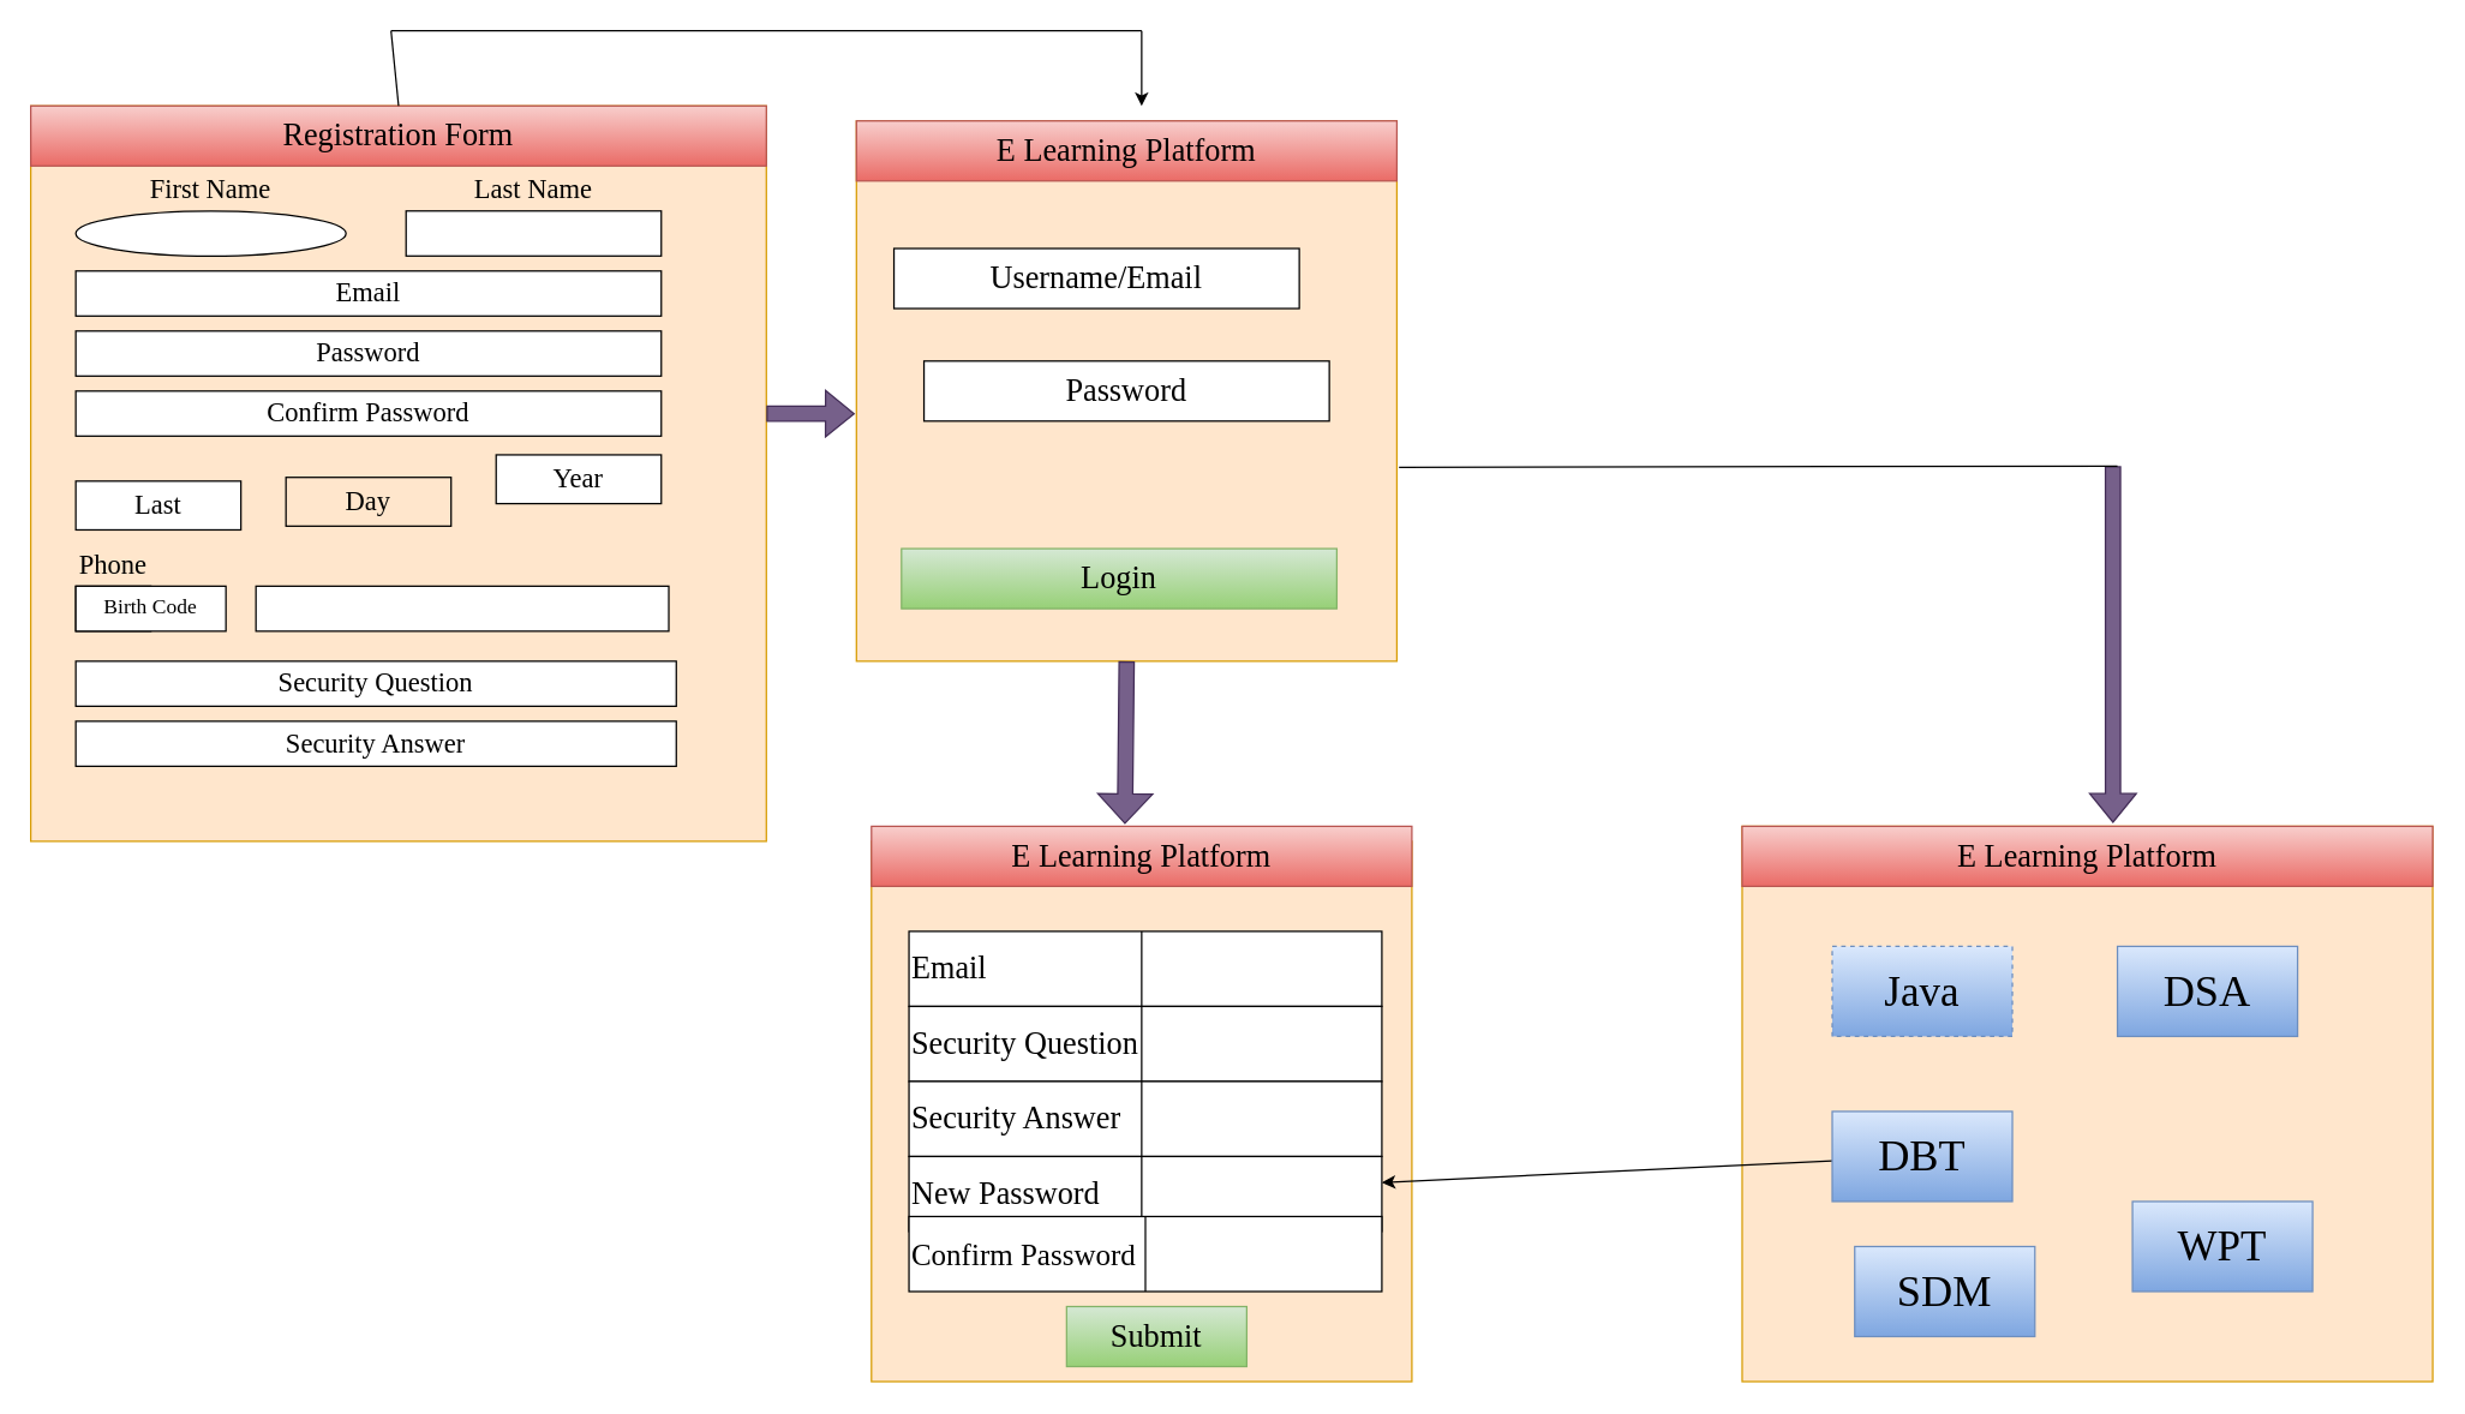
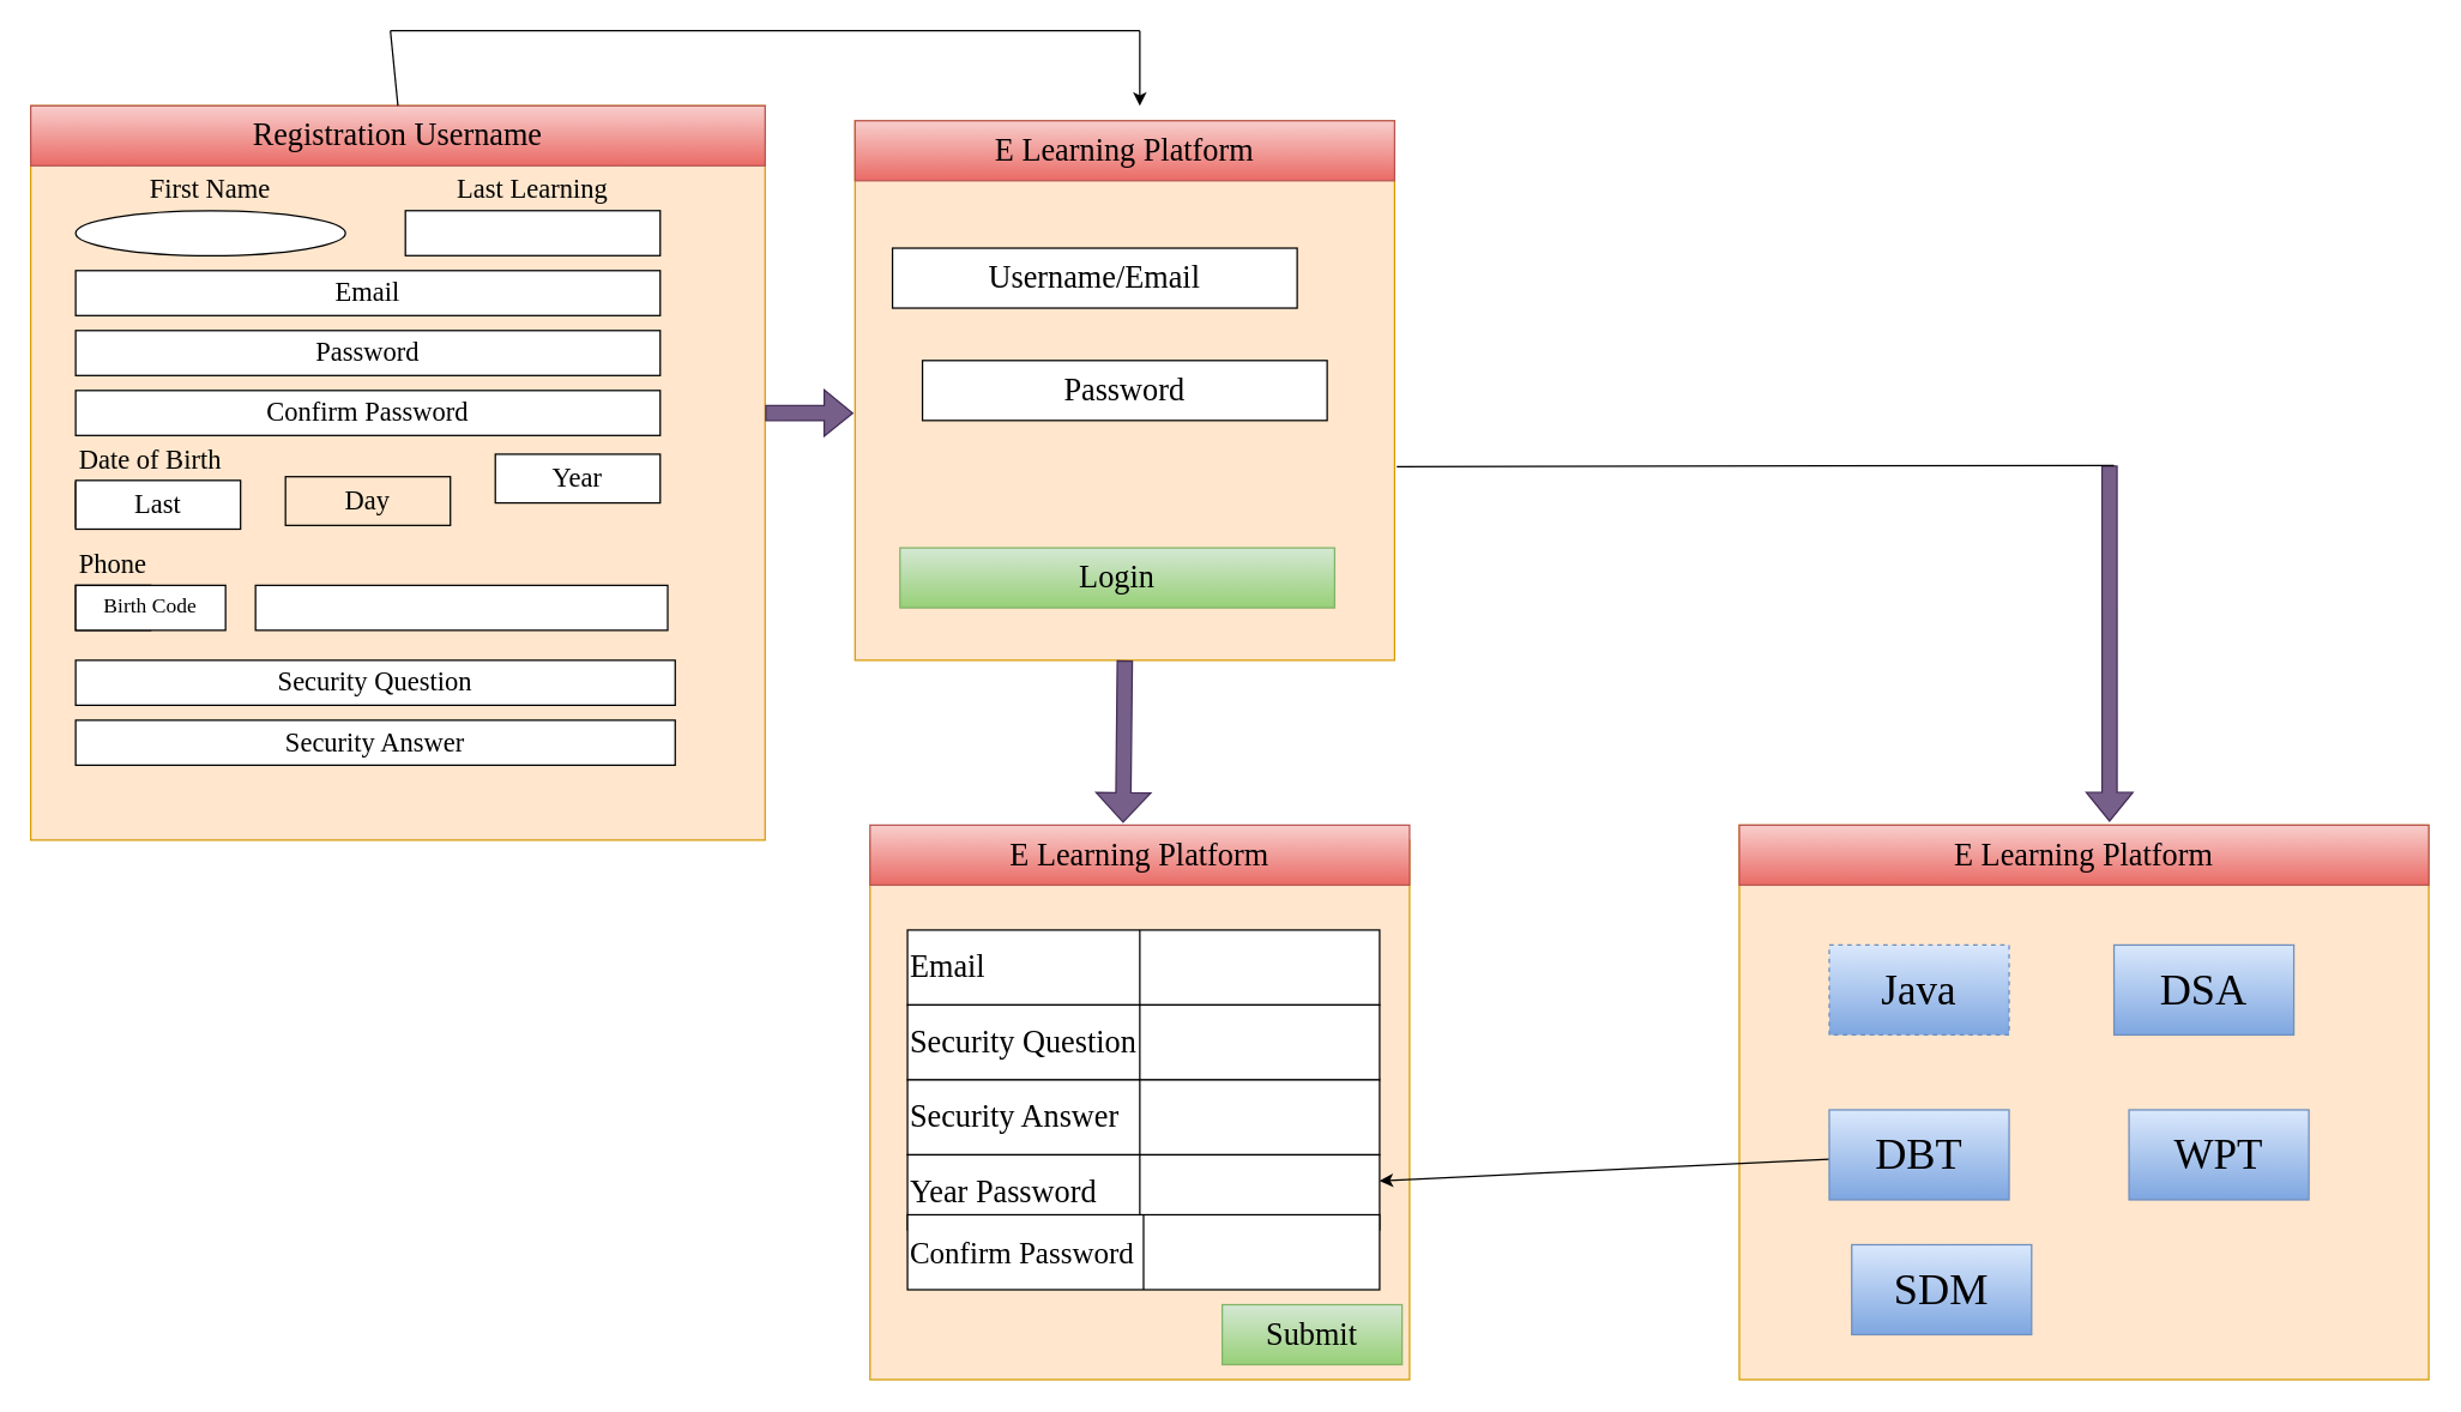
- <mxCell id="8" value="Registration Form" style="rounded=0;whiteSpace=wrap;html=1;fontFamily=Times New Roman;fontSize=21;fillColor=#f8cecc;gradientColor=#ea6b66;strokeColor=#b85450;" vertex="1" parent="1"><mxGeometry y="70" width="490" height="40" as="geometry" x="20" /></mxCell>
+ <mxCell id="8" value="Registration Username" style="rounded=0;whiteSpace=wrap;html=1;fontFamily=Times New Roman;fontSize=21;fillColor=#f8cecc;gradientColor=#ea6b66;strokeColor=#b85450;" vertex="1" parent="1"><mxGeometry y="70" width="490" height="40" as="geometry" x="20" /></mxCell>
- <mxCell id="10" value="&lt;font style=&quot;font-size: 18px;&quot;&gt;Last Name&lt;/font&gt;" style="rounded=0;whiteSpace=wrap;html=1;fontFamily=Times New Roman;fontSize=18;labelPosition=center;verticalLabelPosition=top;align=center;verticalAlign=bottom;" vertex="1" parent="1"><mxGeometry x="270" y="140" width="170" height="30" as="geometry" /></mxCell>
+ <mxCell id="10" value="&lt;font style=&quot;font-size: 18px;&quot;&gt;Last Learning&lt;/font&gt;" style="rounded=0;whiteSpace=wrap;html=1;fontFamily=Times New Roman;fontSize=18;labelPosition=center;verticalLabelPosition=top;align=center;verticalAlign=bottom;" vertex="1" parent="1"><mxGeometry x="270" y="140" width="170" height="30" as="geometry" /></mxCell>
+ <mxCell id="14" value="Date of Birth" style="rounded=0;whiteSpace=wrap;html=1;fontFamily=Times New Roman;fontSize=18;fontColor=none;labelPosition=center;verticalLabelPosition=top;align=center;verticalAlign=bottom;" vertex="1" parent="1"><mxGeometry x="50" y="321.25" width="100" height="30" as="geometry" /></mxCell>
- <mxCell id="33" value="New Password" style="rounded=0;whiteSpace=wrap;html=1;fontFamily=Times New Roman;fontSize=21;fontColor=none;align=left;" vertex="1" parent="1"><mxGeometry x="605" y="770" width="315" height="50" as="geometry" /></mxCell>
+ <mxCell id="33" value="Year Password" style="rounded=0;whiteSpace=wrap;html=1;fontFamily=Times New Roman;fontSize=21;fontColor=none;align=left;" vertex="1" parent="1"><mxGeometry x="605" y="770" width="315" height="50" as="geometry" /></mxCell>
- <mxCell id="46" value="WPT" style="rounded=0;whiteSpace=wrap;html=1;fontFamily=Times New Roman;fontSize=28;fillColor=#dae8fc;gradientColor=#7ea6e0;strokeColor=#6c8ebf;" vertex="1" parent="1"><mxGeometry x="1420" y="800" width="120" height="60" as="geometry" /></mxCell>
+ <mxCell id="46" value="WPT" style="rounded=0;whiteSpace=wrap;html=1;fontFamily=Times New Roman;fontSize=28;fillColor=#dae8fc;gradientColor=#7ea6e0;strokeColor=#6c8ebf;" vertex="1" parent="1"><mxGeometry x="1420" y="740" width="120" height="60" as="geometry" /></mxCell>
- <mxCell id="37" value="&lt;font style=&quot;font-size: 21px;&quot;&gt;Submit&lt;/font&gt;" style="rounded=0;whiteSpace=wrap;html=1;fontFamily=Times New Roman;fontSize=20;fillColor=#d5e8d4;gradientColor=#97d077;strokeColor=#82b366;" vertex="1" parent="1"><mxGeometry x="710" y="870" width="120" height="40" as="geometry" /></mxCell>
+ <mxCell id="37" value="&lt;font style=&quot;font-size: 21px;&quot;&gt;Submit&lt;/font&gt;" style="rounded=0;whiteSpace=wrap;html=1;fontFamily=Times New Roman;fontSize=20;fillColor=#d5e8d4;gradientColor=#97d077;strokeColor=#82b366;" vertex="1" parent="1"><mxGeometry x="815" y="870" width="120" height="40" as="geometry" /></mxCell>
